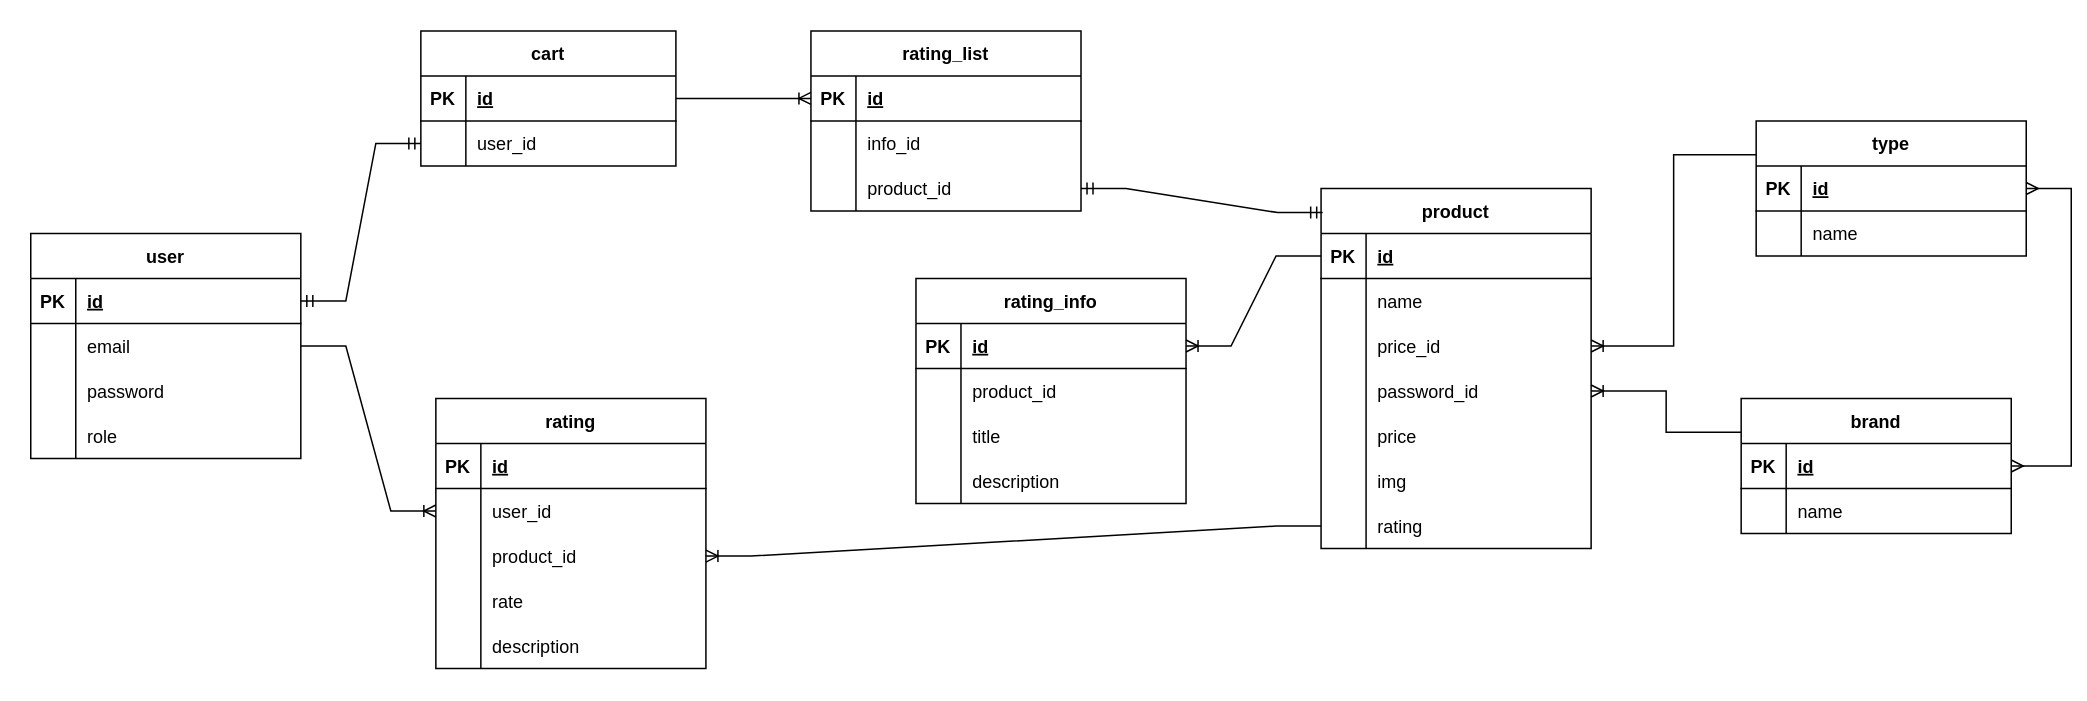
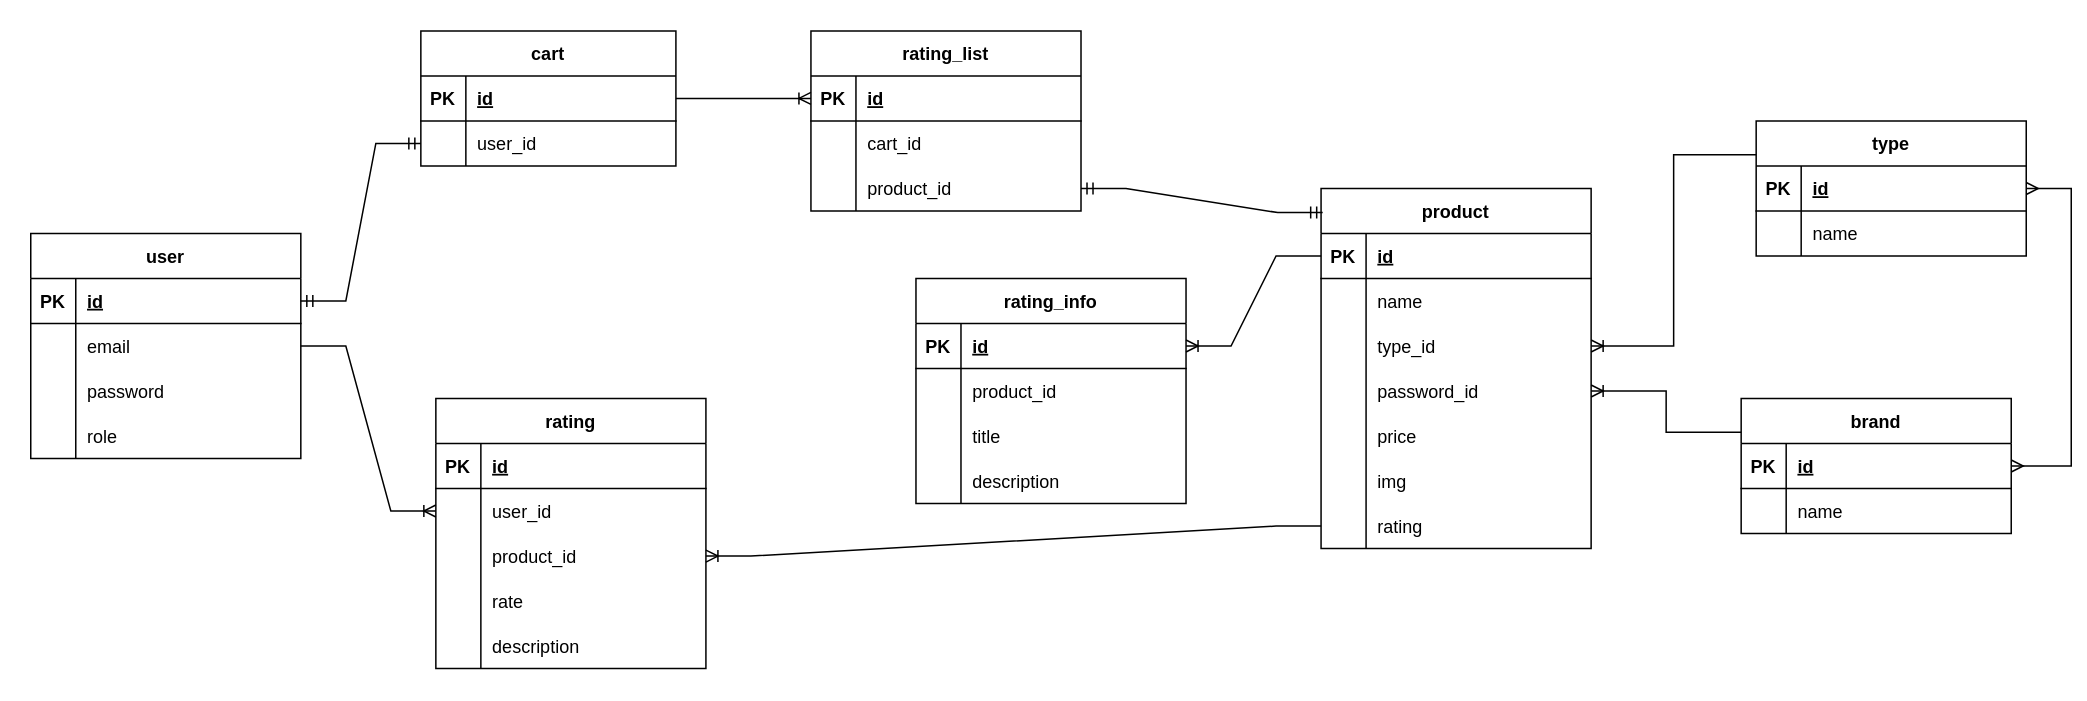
- <mxCell id="82" value="info_id" style="shape=partialRectangle;connectable=0;fillColor=none;top=0;left=0;bottom=0;right=0;align=left;spacingLeft=6;overflow=hidden;" vertex="1" parent="80"><mxGeometry x="30" width="150" height="30" as="geometry"><mxRectangle width="150" height="30" as="alternateBounds" /></mxGeometry></mxCell>
+ <mxCell id="82" value="cart_id" style="shape=partialRectangle;connectable=0;fillColor=none;top=0;left=0;bottom=0;right=0;align=left;spacingLeft=6;overflow=hidden;" vertex="1" parent="80"><mxGeometry x="30" width="150" height="30" as="geometry"><mxRectangle width="150" height="30" as="alternateBounds" /></mxGeometry></mxCell>
- <mxCell id="32" value="price_id" style="shape=partialRectangle;connectable=0;fillColor=none;top=0;left=0;bottom=0;right=0;align=left;spacingLeft=6;overflow=hidden;" vertex="1" parent="30"><mxGeometry x="30" width="150" height="30" as="geometry"><mxRectangle width="150" height="30" as="alternateBounds" /></mxGeometry></mxCell>
+ <mxCell id="32" value="type_id" style="shape=partialRectangle;connectable=0;fillColor=none;top=0;left=0;bottom=0;right=0;align=left;spacingLeft=6;overflow=hidden;" vertex="1" parent="30"><mxGeometry x="30" width="150" height="30" as="geometry"><mxRectangle width="150" height="30" as="alternateBounds" /></mxGeometry></mxCell>
